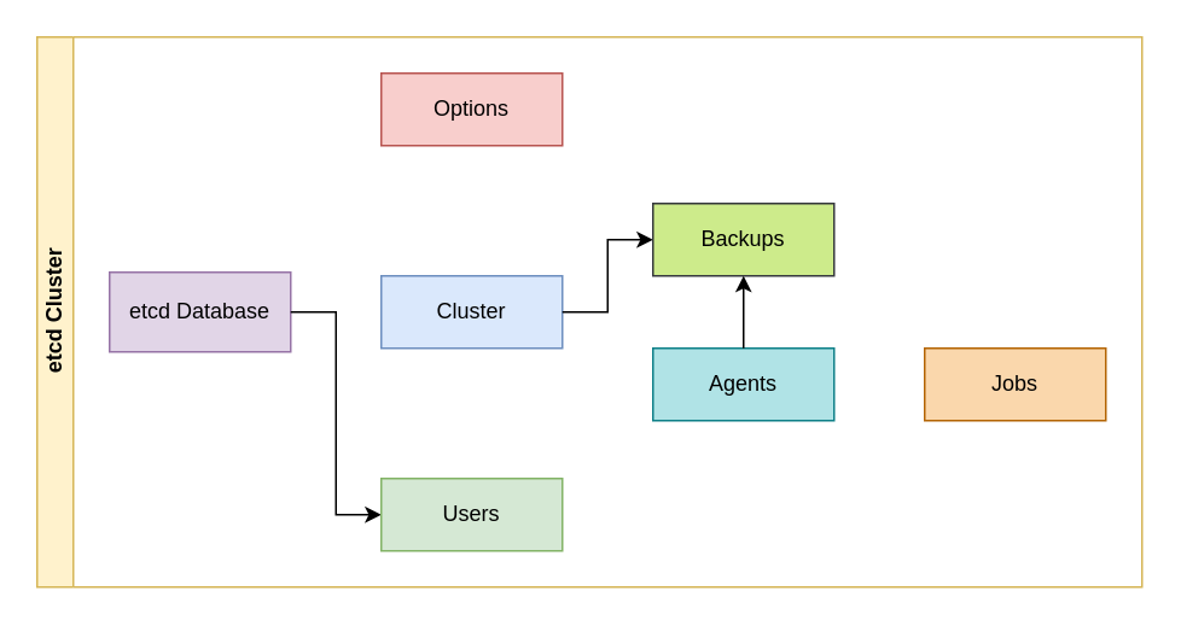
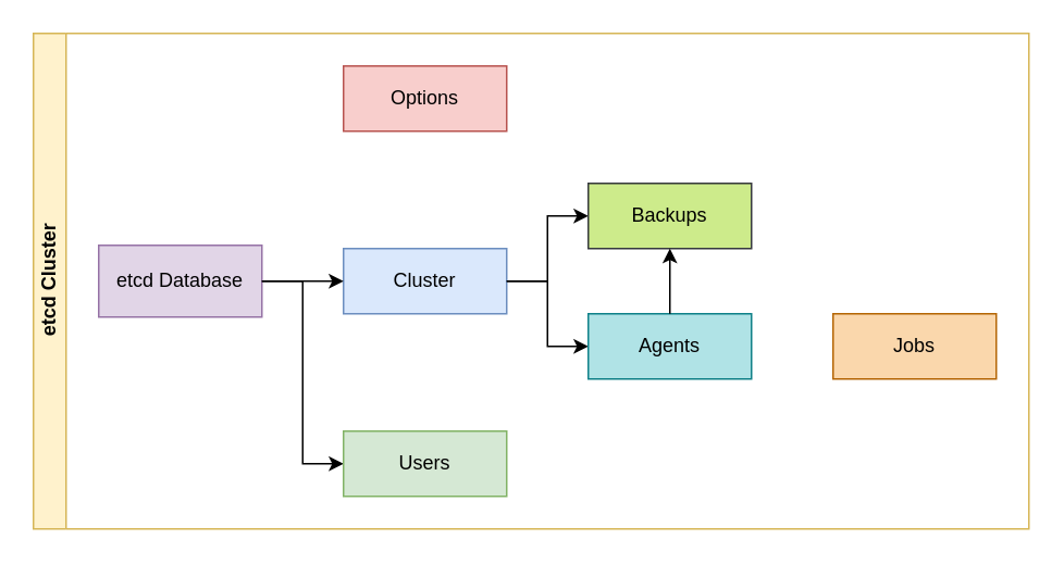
+ <mxCell id="5" value="" style="edgeStyle=elbowEdgeStyle;elbow=horizontal;html=1;rounded=0;" edge="1" parent="2" source="3" target="4"><mxGeometry relative="1" as="geometry" /></mxCell>
+ <mxCell id="9" value="" style="edgeStyle=elbowEdgeStyle;elbow=horizontal;html=1;rounded=0;" edge="1" target="10" source="4" parent="2"><mxGeometry relative="1" as="geometry"><mxPoint x="300" y="68" as="sourcePoint" /></mxGeometry></mxCell>
